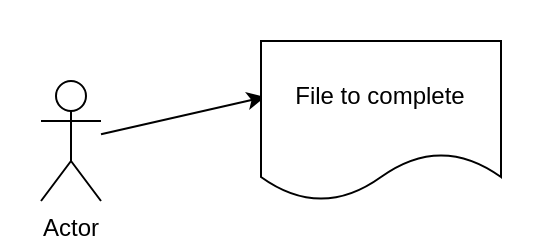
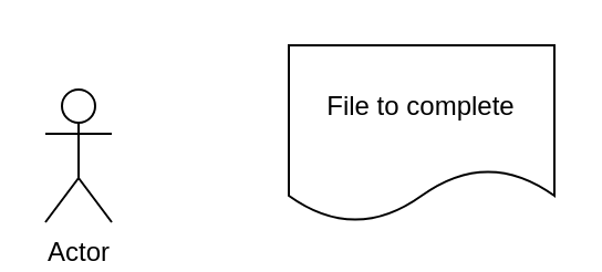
- <mxCell id="3" value="" style="endArrow=classic;html=1;rounded=0;entryX=0.017;entryY=0.35;entryDx=0;entryDy=0;entryPerimeter=0;" edge="1" parent="1" source="2" target="4"><mxGeometry width="50" height="50" relative="1" as="geometry"><mxPoint x="80" y="70" as="sourcePoint" /><mxPoint x="150" y="50" as="targetPoint" /></mxGeometry></mxCell>
